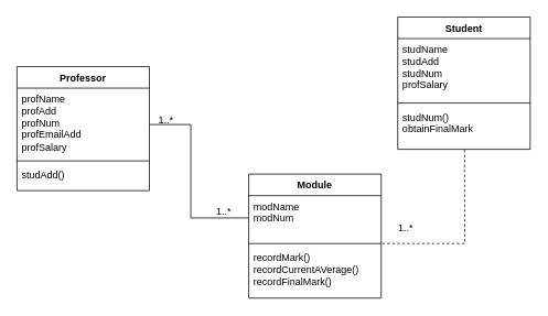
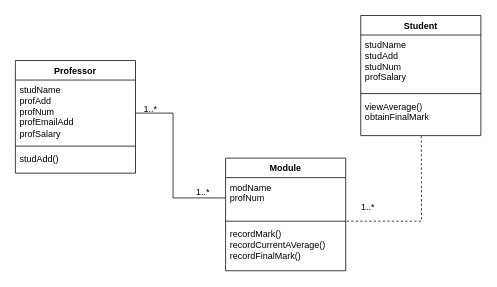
- <mxCell id="3" value="profName&lt;br&gt;profAdd&lt;br&gt;profNum&lt;br&gt;profEmailAdd&lt;br&gt;profSalary" style="text;strokeColor=none;fillColor=none;align=left;verticalAlign=top;spacingLeft=4;spacingRight=4;overflow=hidden;rotatable=0;points=[[0,0.5],[1,0.5]];portConstraint=eastwest;whiteSpace=wrap;html=1;" vertex="1" parent="2"><mxGeometry y="26" width="160" height="84" as="geometry" /></mxCell>
+ <mxCell id="3" value="studName&lt;br&gt;profAdd&lt;br&gt;profNum&lt;br&gt;profEmailAdd&lt;br&gt;profSalary" style="text;strokeColor=none;fillColor=none;align=left;verticalAlign=top;spacingLeft=4;spacingRight=4;overflow=hidden;rotatable=0;points=[[0,0.5],[1,0.5]];portConstraint=eastwest;whiteSpace=wrap;html=1;" vertex="1" parent="2"><mxGeometry y="26" width="160" height="84" as="geometry" /></mxCell>
- <mxCell id="9" value="studNum()&lt;br&gt;obtainFinalMark" style="text;strokeColor=none;fillColor=none;align=left;verticalAlign=top;spacingLeft=4;spacingRight=4;overflow=hidden;rotatable=0;points=[[0,0.5],[1,0.5]];portConstraint=eastwest;whiteSpace=wrap;html=1;" vertex="1" parent="6"><mxGeometry y="108" width="160" height="52" as="geometry" /></mxCell>
+ <mxCell id="9" value="viewAverage()&lt;br&gt;obtainFinalMark" style="text;strokeColor=none;fillColor=none;align=left;verticalAlign=top;spacingLeft=4;spacingRight=4;overflow=hidden;rotatable=0;points=[[0,0.5],[1,0.5]];portConstraint=eastwest;whiteSpace=wrap;html=1;" vertex="1" parent="6"><mxGeometry y="108" width="160" height="52" as="geometry" /></mxCell>
- <mxCell id="11" value="modName&lt;br&gt;modNum" style="text;strokeColor=none;fillColor=none;align=left;verticalAlign=top;spacingLeft=4;spacingRight=4;overflow=hidden;rotatable=0;points=[[0,0.5],[1,0.5]];portConstraint=eastwest;whiteSpace=wrap;html=1;" vertex="1" parent="10"><mxGeometry y="26" width="160" height="54" as="geometry" /></mxCell>
+ <mxCell id="11" value="modName&lt;br&gt;profNum" style="text;strokeColor=none;fillColor=none;align=left;verticalAlign=top;spacingLeft=4;spacingRight=4;overflow=hidden;rotatable=0;points=[[0,0.5],[1,0.5]];portConstraint=eastwest;whiteSpace=wrap;html=1;" vertex="1" parent="10"><mxGeometry y="26" width="160" height="54" as="geometry" /></mxCell>
